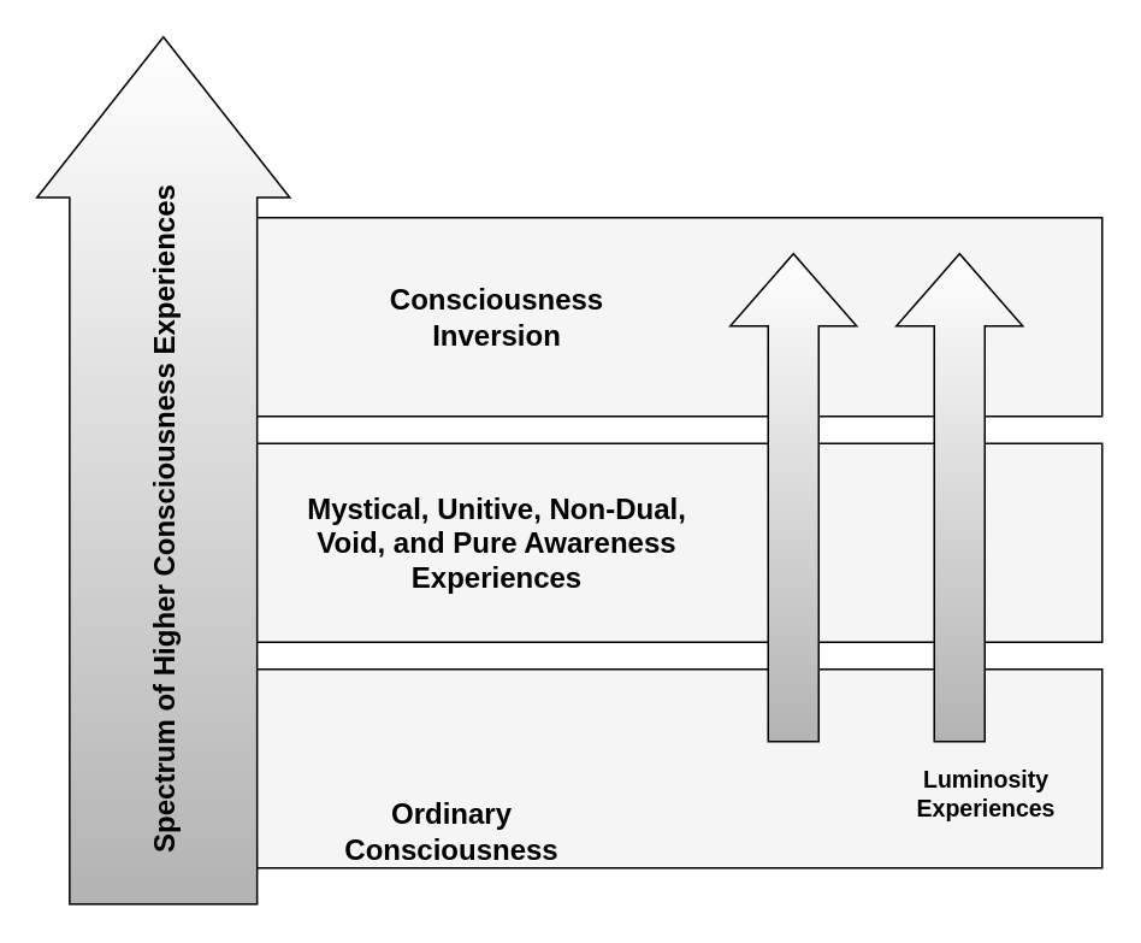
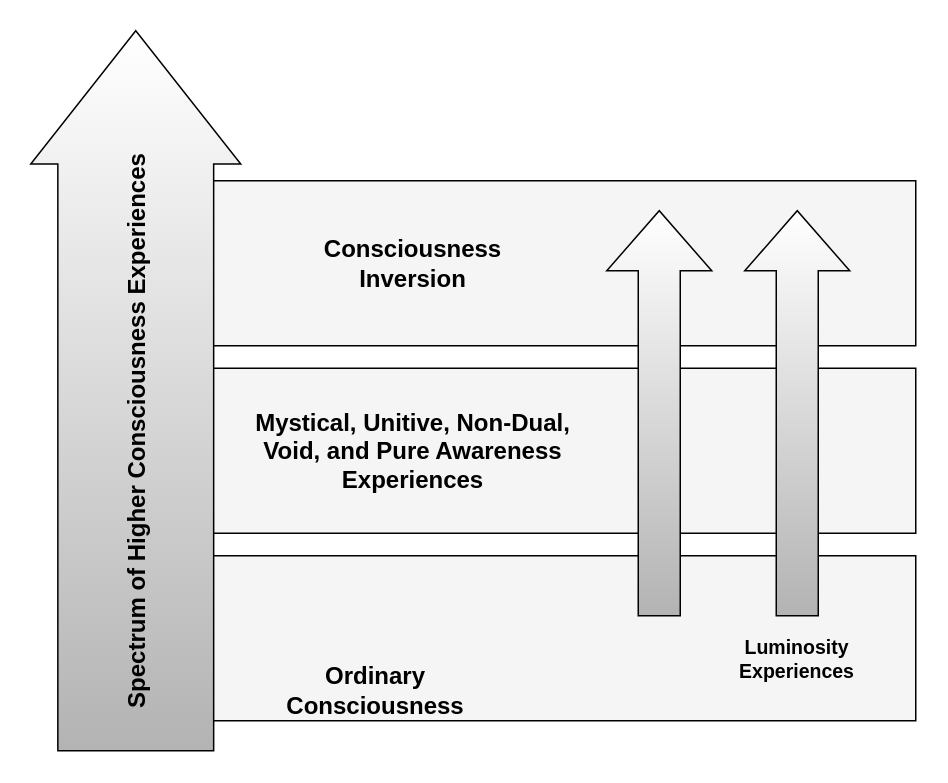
- <mxCell id="10" value="Luminosity Experiences" style="text;html=1;align=center;verticalAlign=middle;whiteSpace=wrap;rounded=0;fontStyle=1;fontSize=13;" parent="1" vertex="1"><mxGeometry x="516" y="424" width="60" height="30" as="geometry" /></mxCell>
+ <mxCell id="10" value="Luminosity Experiences" style="text;html=1;align=center;verticalAlign=middle;whiteSpace=wrap;rounded=0;fontStyle=1;fontSize=13;" parent="1" vertex="1"><mxGeometry x="501" y="424" width="60" height="30" as="geometry" /></mxCell>
